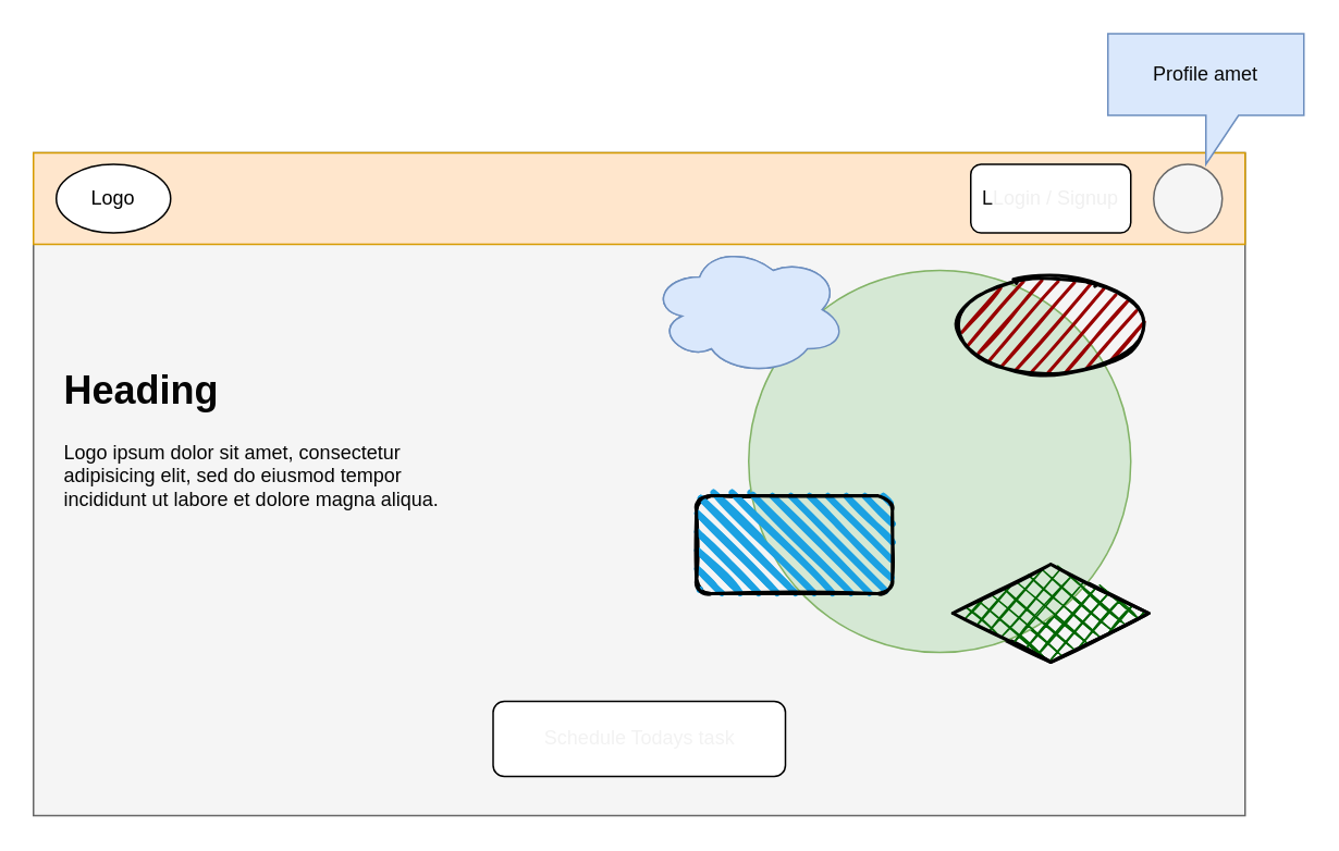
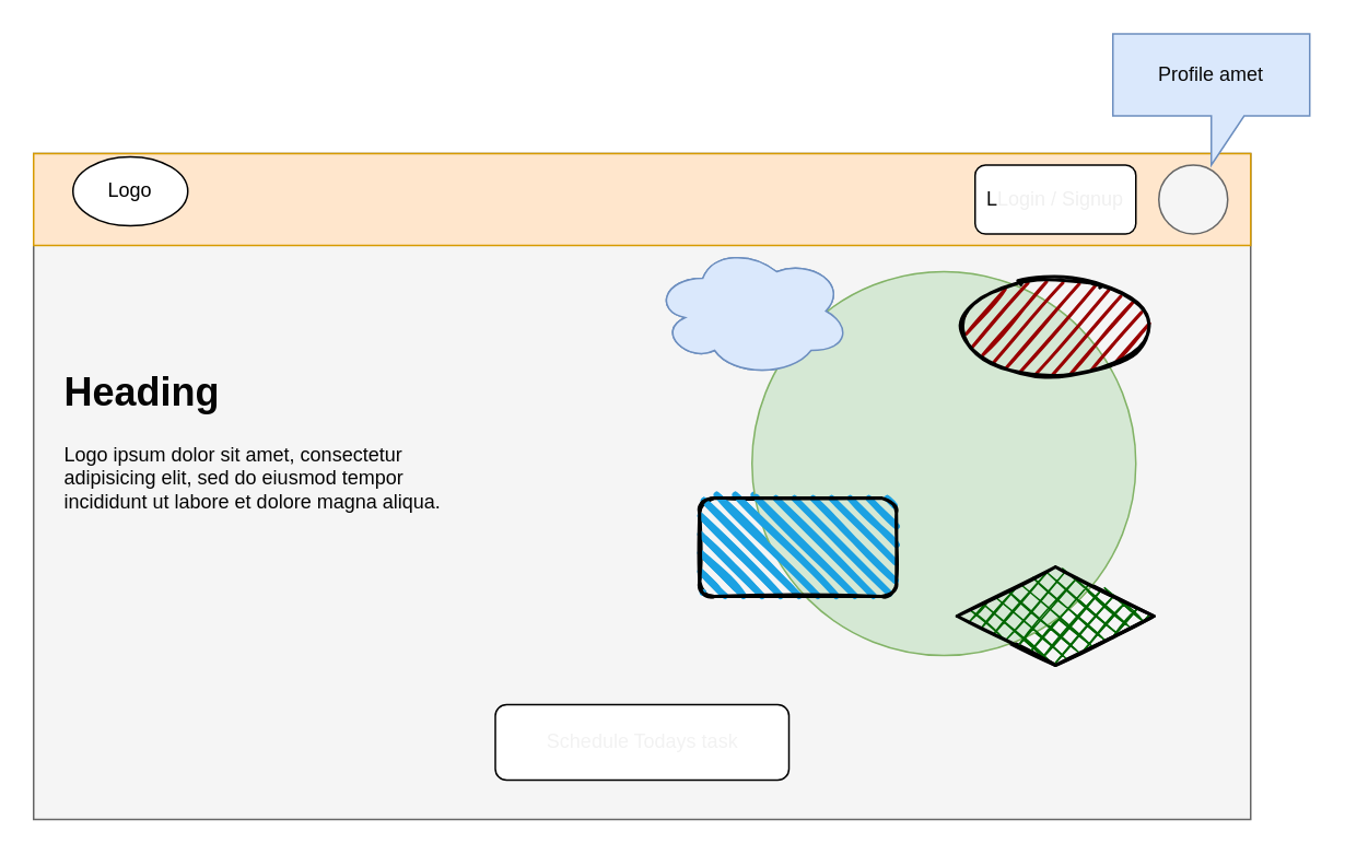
- <mxCell id="4" value="Logo" style="ellipse;whiteSpace=wrap;html=1;" parent="1" vertex="1"><mxGeometry x="34" y="100" width="70" height="42" as="geometry" /></mxCell>
+ <mxCell id="4" value="Logo" style="ellipse;whiteSpace=wrap;html=1;" parent="1" vertex="1"><mxGeometry x="44" y="95" width="70" height="42" as="geometry" /></mxCell>
